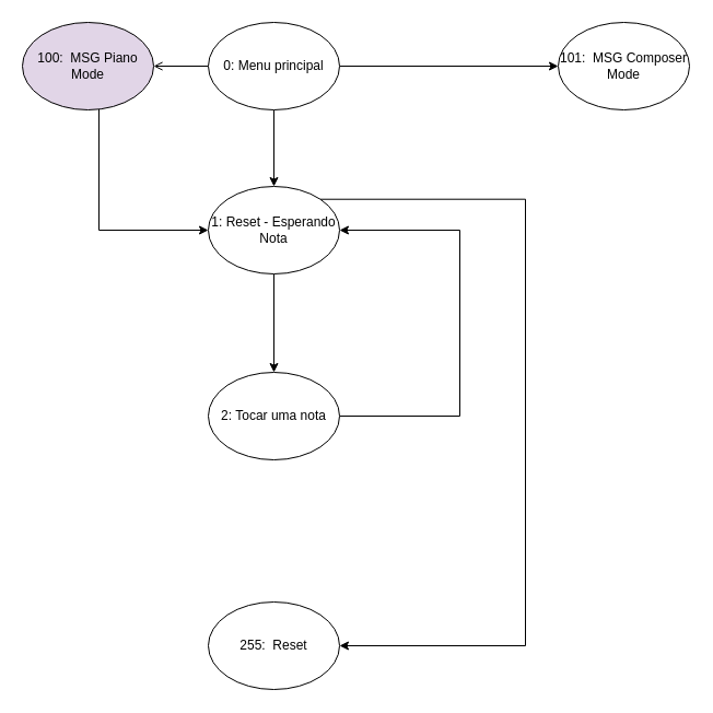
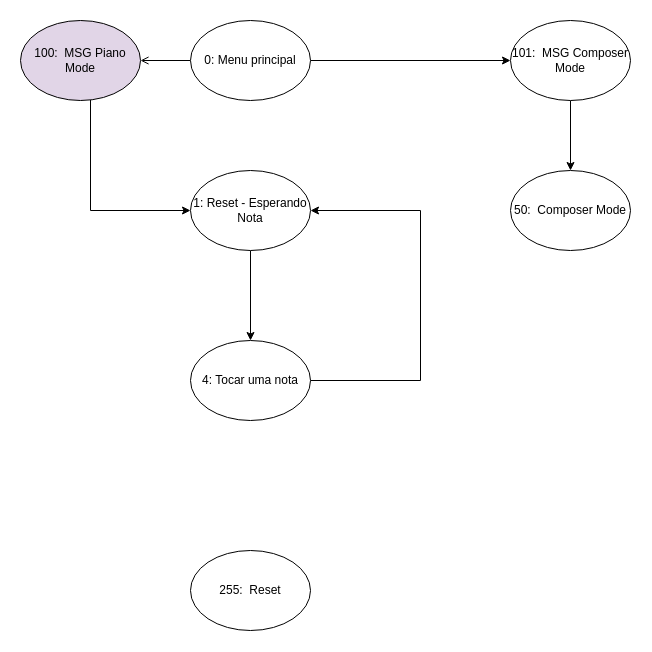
- <mxCell id="2" style="edgeStyle=orthogonalEdgeStyle;rounded=0;orthogonalLoop=1;jettySize=auto;html=1;exitX=0.5;exitY=1;exitDx=0;exitDy=0;entryX=0.5;entryY=0;entryDx=0;entryDy=0;" parent="1" source="5" target="8" edge="1"><mxGeometry relative="1" as="geometry" /></mxCell>
+ <mxCell id="14" style="edgeStyle=orthogonalEdgeStyle;rounded=0;orthogonalLoop=1;jettySize=auto;html=1;exitX=0.5;exitY=1;exitDx=0;exitDy=0;" parent="1" source="15" target="16" edge="1"><mxGeometry relative="1" as="geometry" /></mxCell>
+ <mxCell id="16" value="50:&amp;nbsp; Composer Mode" style="ellipse;whiteSpace=wrap;html=1;" parent="1" vertex="1"><mxGeometry x="510" y="170" width="120" height="80" as="geometry" /></mxCell>
- <mxCell id="7" style="edgeStyle=orthogonalEdgeStyle;rounded=0;orthogonalLoop=1;jettySize=auto;html=1;exitX=1;exitY=0;exitDx=0;exitDy=0;entryX=1;entryY=0.5;entryDx=0;entryDy=0;" parent="1" source="8" target="11" edge="1"><mxGeometry relative="1" as="geometry"><Array as="points"><mxPoint x="480" y="182" /><mxPoint x="480" y="590" /></Array></mxGeometry></mxCell>
- <mxCell id="10" value="2: Tocar uma nota" style="ellipse;whiteSpace=wrap;html=1;" parent="1" vertex="1"><mxGeometry x="190" y="340" width="120" height="80" as="geometry" /></mxCell>
+ <mxCell id="10" value="4: Tocar uma nota" style="ellipse;whiteSpace=wrap;html=1;" parent="1" vertex="1"><mxGeometry x="190" y="340" width="120" height="80" as="geometry" /></mxCell>
